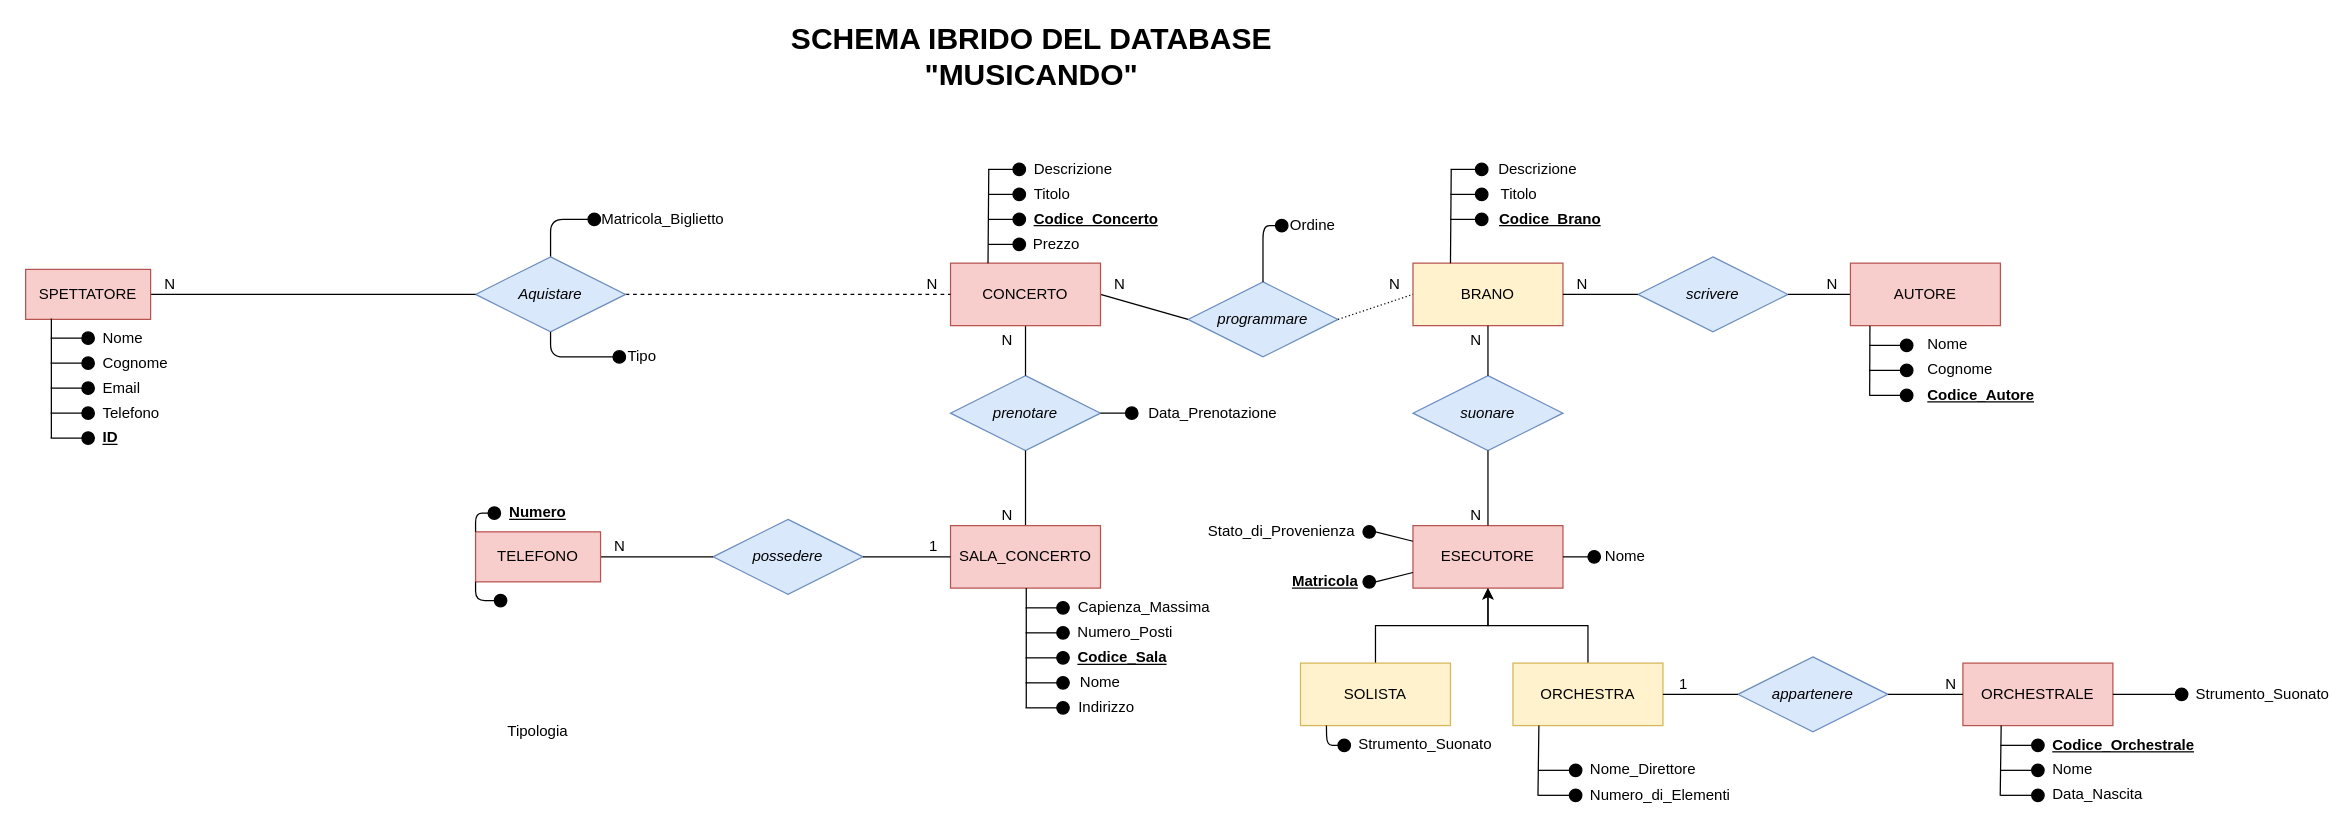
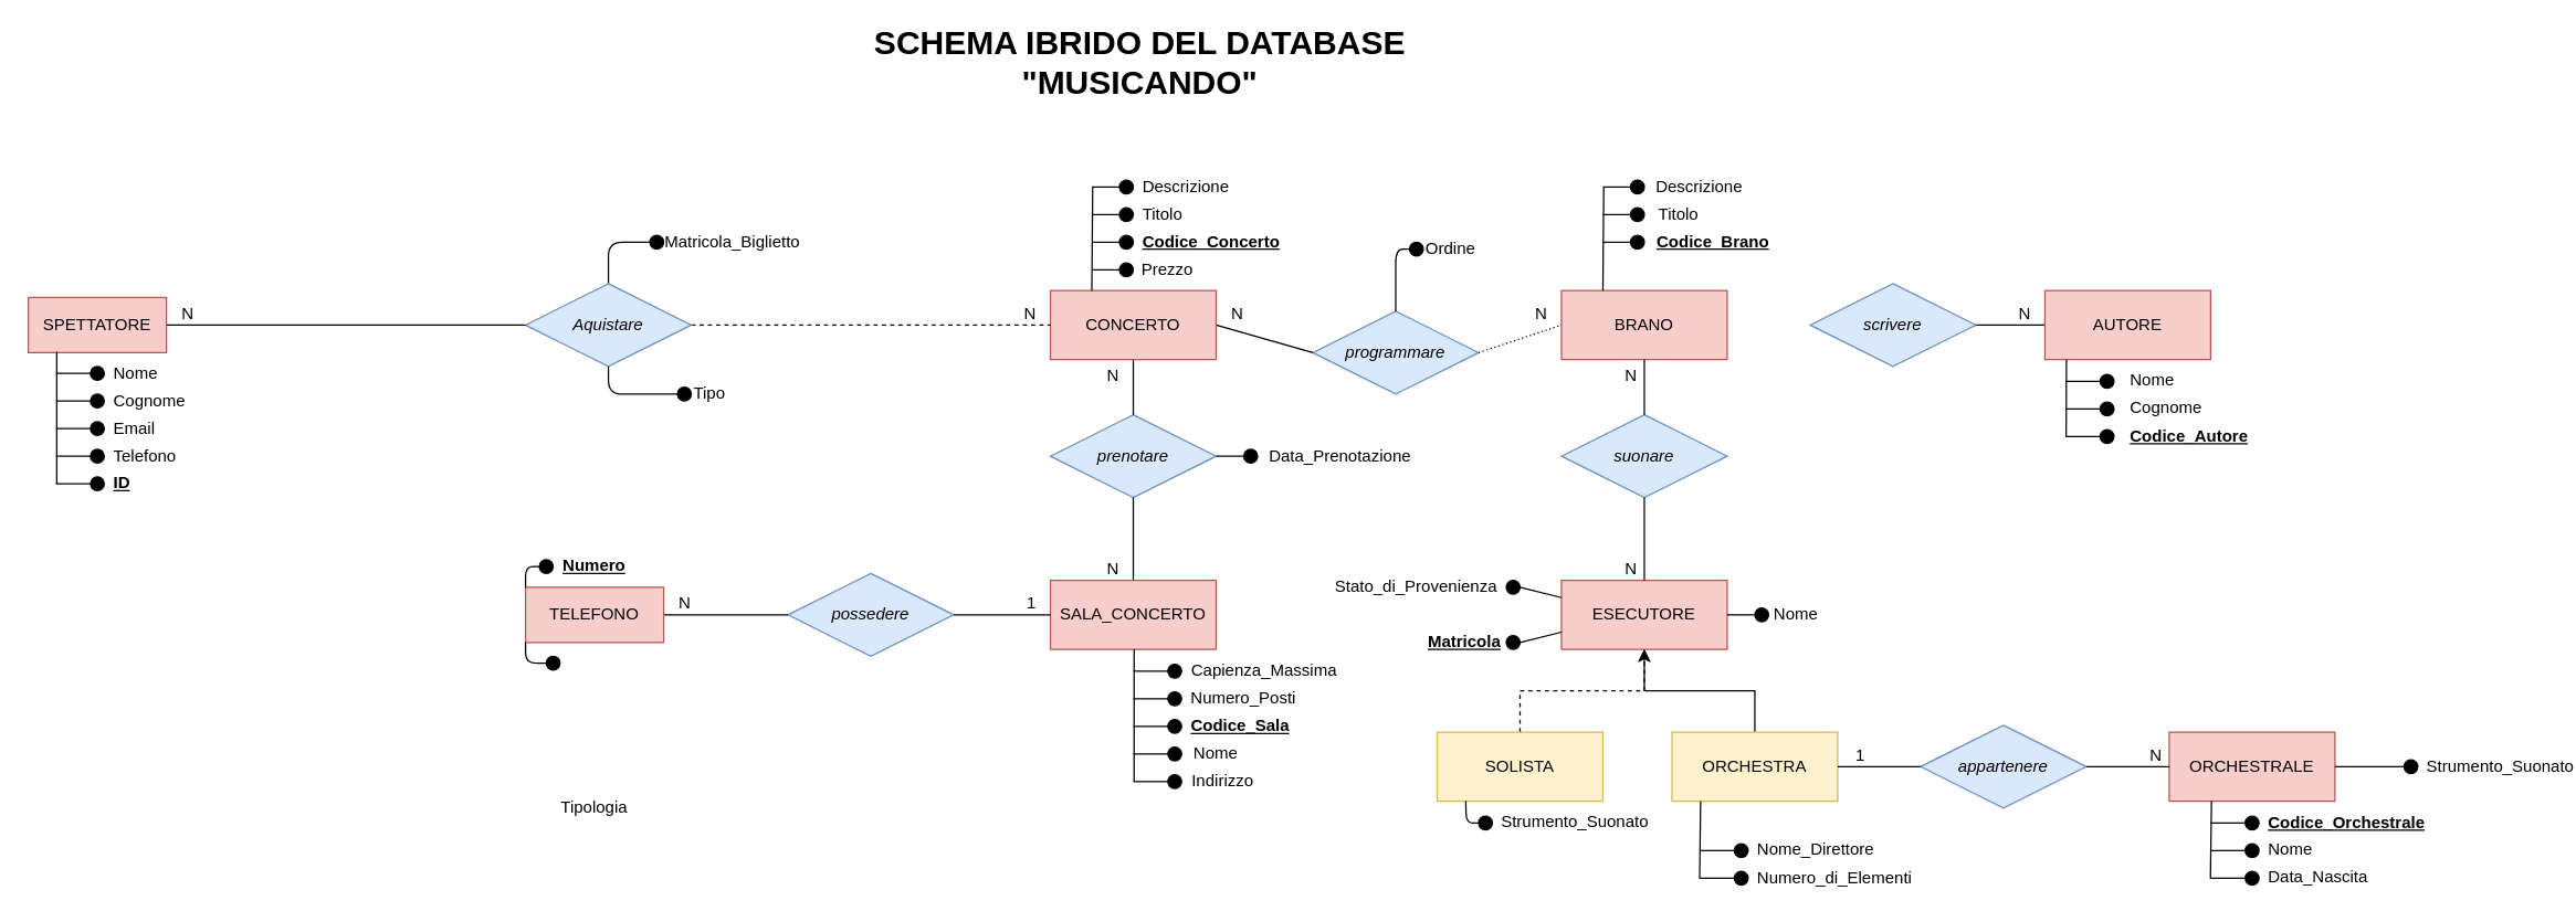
- <mxCell id="27" value="BRANO" style="whiteSpace=wrap;html=1;align=center;fillColor=#fff2cc;strokeColor=#b85450;" parent="1" vertex="1"><mxGeometry x="1130" y="195" width="120" height="50" as="geometry" /></mxCell>
+ <mxCell id="27" value="BRANO" style="whiteSpace=wrap;html=1;align=center;fillColor=#f8cecc;strokeColor=#b85450;" parent="1" vertex="1"><mxGeometry x="1130" y="195" width="120" height="50" as="geometry" /></mxCell>
- <mxCell id="44" value="" style="endArrow=none;html=1;rounded=0;entryX=1;entryY=0.5;entryDx=0;entryDy=0;exitX=0;exitY=0.5;exitDx=0;exitDy=0;" parent="1" source="43" target="27" edge="1"><mxGeometry relative="1" as="geometry"><mxPoint x="1410" y="285" as="sourcePoint" /><mxPoint x="1570" y="285" as="targetPoint" /></mxGeometry></mxCell>
- <mxCell id="45" value="N" style="resizable=0;html=1;align=right;verticalAlign=bottom;" parent="44" connectable="0" vertex="1"><mxGeometry x="1" relative="1" as="geometry"><mxPoint x="20" as="offset" /></mxGeometry></mxCell>
- <mxCell id="65" style="edgeStyle=orthogonalEdgeStyle;rounded=0;orthogonalLoop=1;jettySize=auto;html=1;entryX=0.5;entryY=1;entryDx=0;entryDy=0;" parent="1" source="66" target="62" edge="1"><mxGeometry relative="1" as="geometry" /></mxCell>
+ <mxCell id="65" style="edgeStyle=orthogonalEdgeStyle;rounded=0;orthogonalLoop=1;jettySize=auto;html=1;entryX=0.5;entryY=1;entryDx=0;entryDy=0;dashed=1;" parent="1" source="66" target="62" edge="1"><mxGeometry relative="1" as="geometry" /></mxCell>
